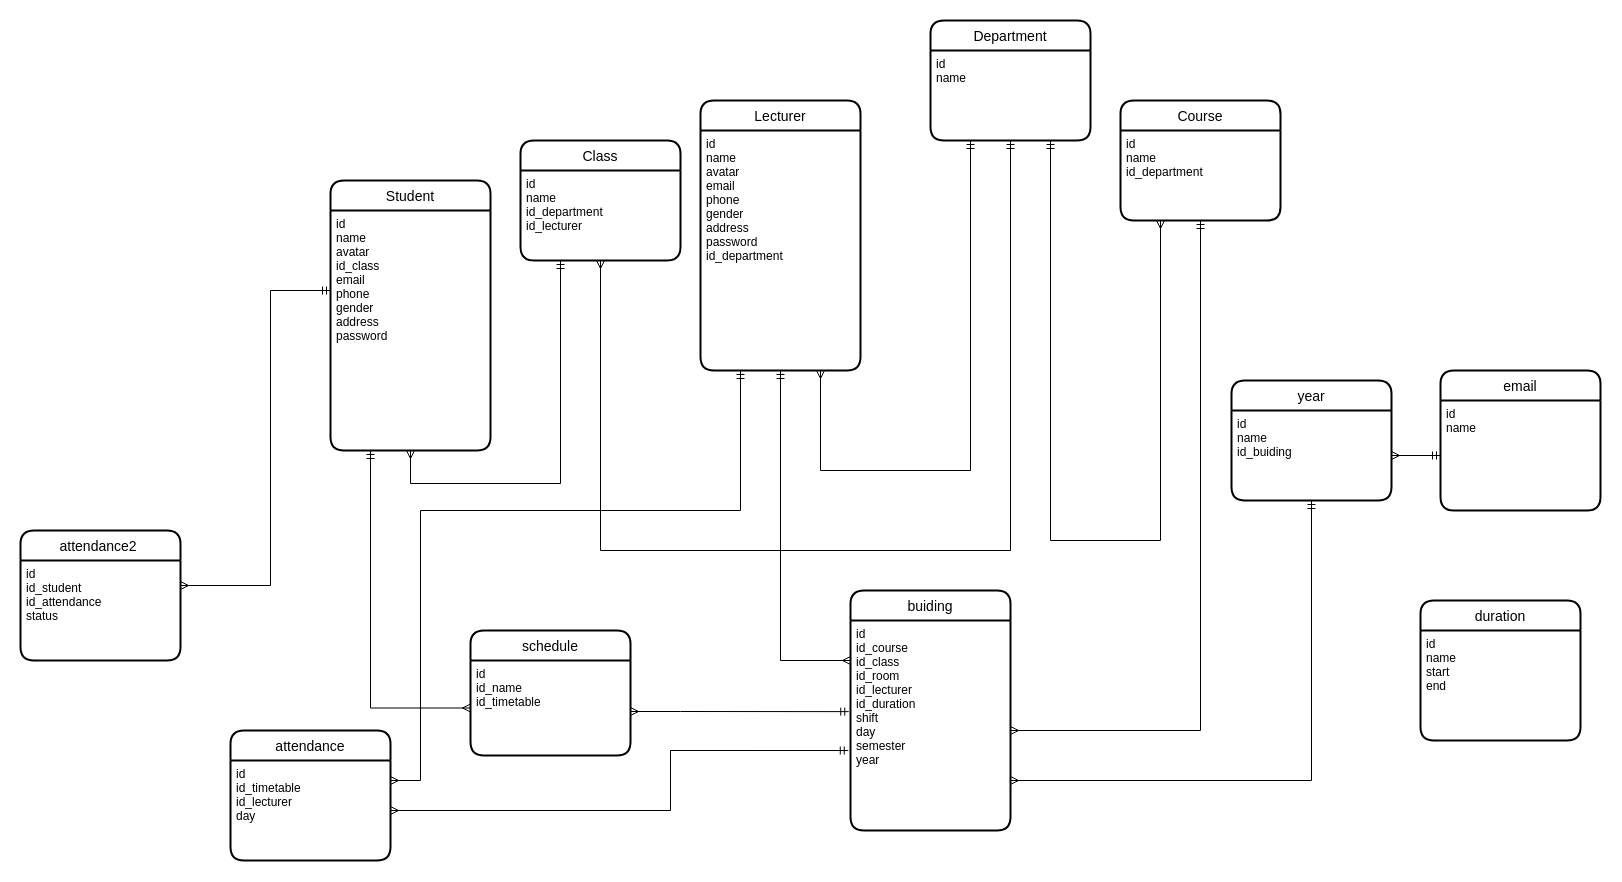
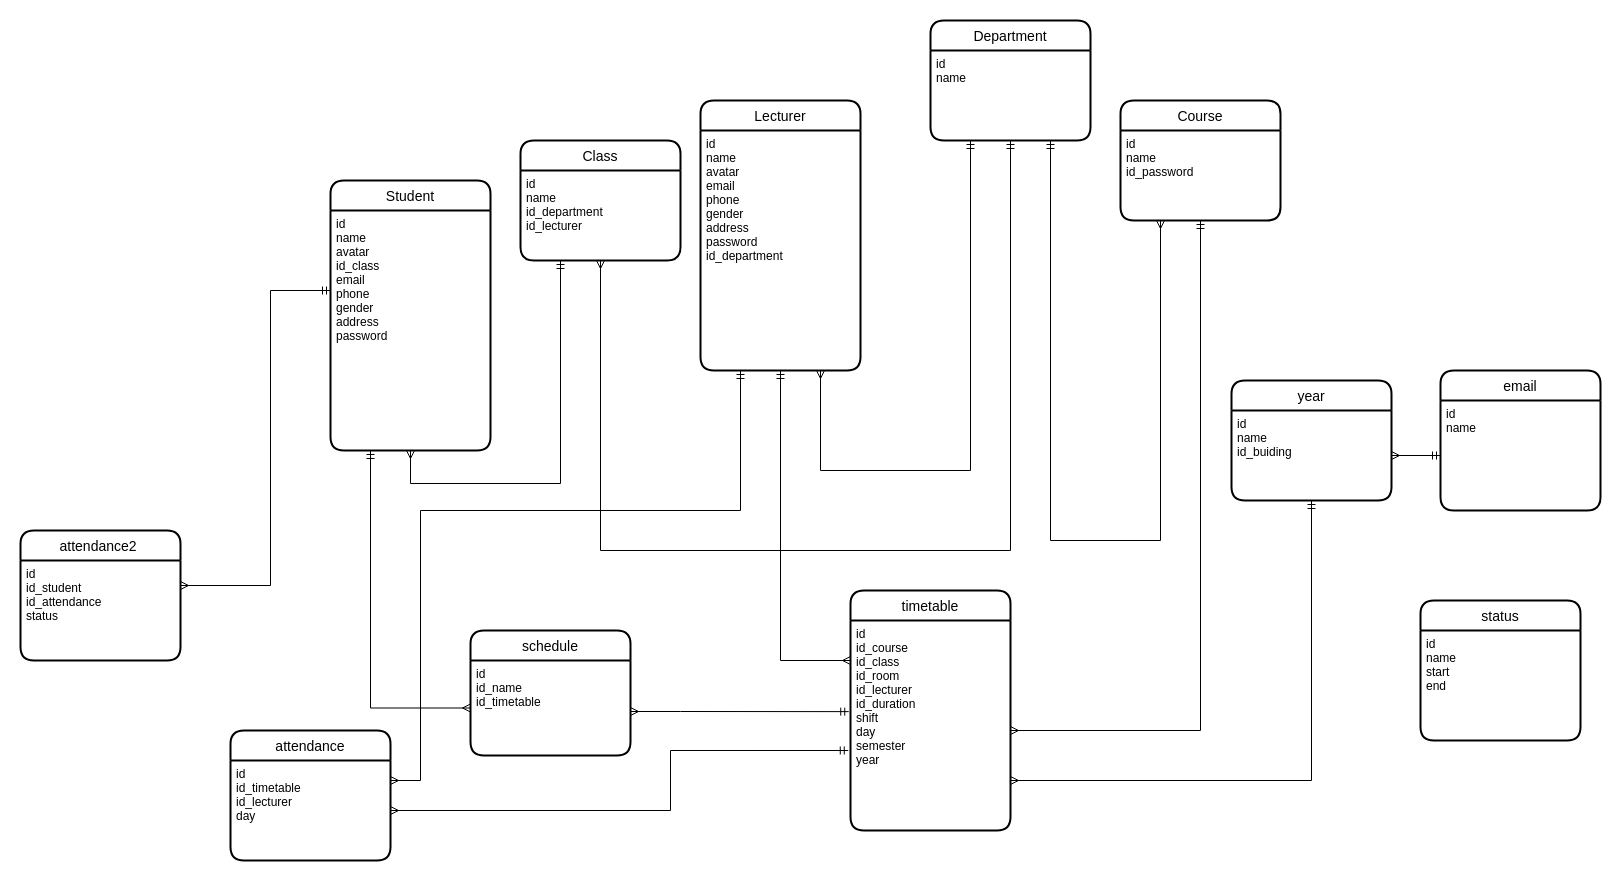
- <mxCell id="12" value="id&#10;name&#10;id_department" style="align=left;strokeColor=none;fillColor=none;spacingLeft=4;fontSize=12;verticalAlign=top;resizable=0;rotatable=0;part=1;" parent="11" vertex="1"><mxGeometry y="30" width="160" height="90" as="geometry" /></mxCell>
+ <mxCell id="12" value="id&#10;name&#10;id_password" style="align=left;strokeColor=none;fillColor=none;spacingLeft=4;fontSize=12;verticalAlign=top;resizable=0;rotatable=0;part=1;" parent="11" vertex="1"><mxGeometry y="30" width="160" height="90" as="geometry" /></mxCell>
- <mxCell id="9" value="buiding" style="swimlane;childLayout=stackLayout;horizontal=1;startSize=30;horizontalStack=0;rounded=1;fontSize=14;fontStyle=0;strokeWidth=2;resizeParent=0;resizeLast=1;shadow=0;dashed=0;align=center;" parent="1" vertex="1"><mxGeometry x="850" y="590" width="160" height="240" as="geometry" /></mxCell>
+ <mxCell id="9" value="timetable" style="swimlane;childLayout=stackLayout;horizontal=1;startSize=30;horizontalStack=0;rounded=1;fontSize=14;fontStyle=0;strokeWidth=2;resizeParent=0;resizeLast=1;shadow=0;dashed=0;align=center;" parent="1" vertex="1"><mxGeometry x="850" y="590" width="160" height="240" as="geometry" /></mxCell>
- <mxCell id="17" value="duration" style="swimlane;childLayout=stackLayout;horizontal=1;startSize=30;horizontalStack=0;rounded=1;fontSize=14;fontStyle=0;strokeWidth=2;resizeParent=0;resizeLast=1;shadow=0;dashed=0;align=center;" parent="1" vertex="1"><mxGeometry x="1420" y="600" width="160" height="140" as="geometry" /></mxCell>
+ <mxCell id="17" value="status" style="swimlane;childLayout=stackLayout;horizontal=1;startSize=30;horizontalStack=0;rounded=1;fontSize=14;fontStyle=0;strokeWidth=2;resizeParent=0;resizeLast=1;shadow=0;dashed=0;align=center;" parent="1" vertex="1"><mxGeometry x="1420" y="600" width="160" height="140" as="geometry" /></mxCell>
